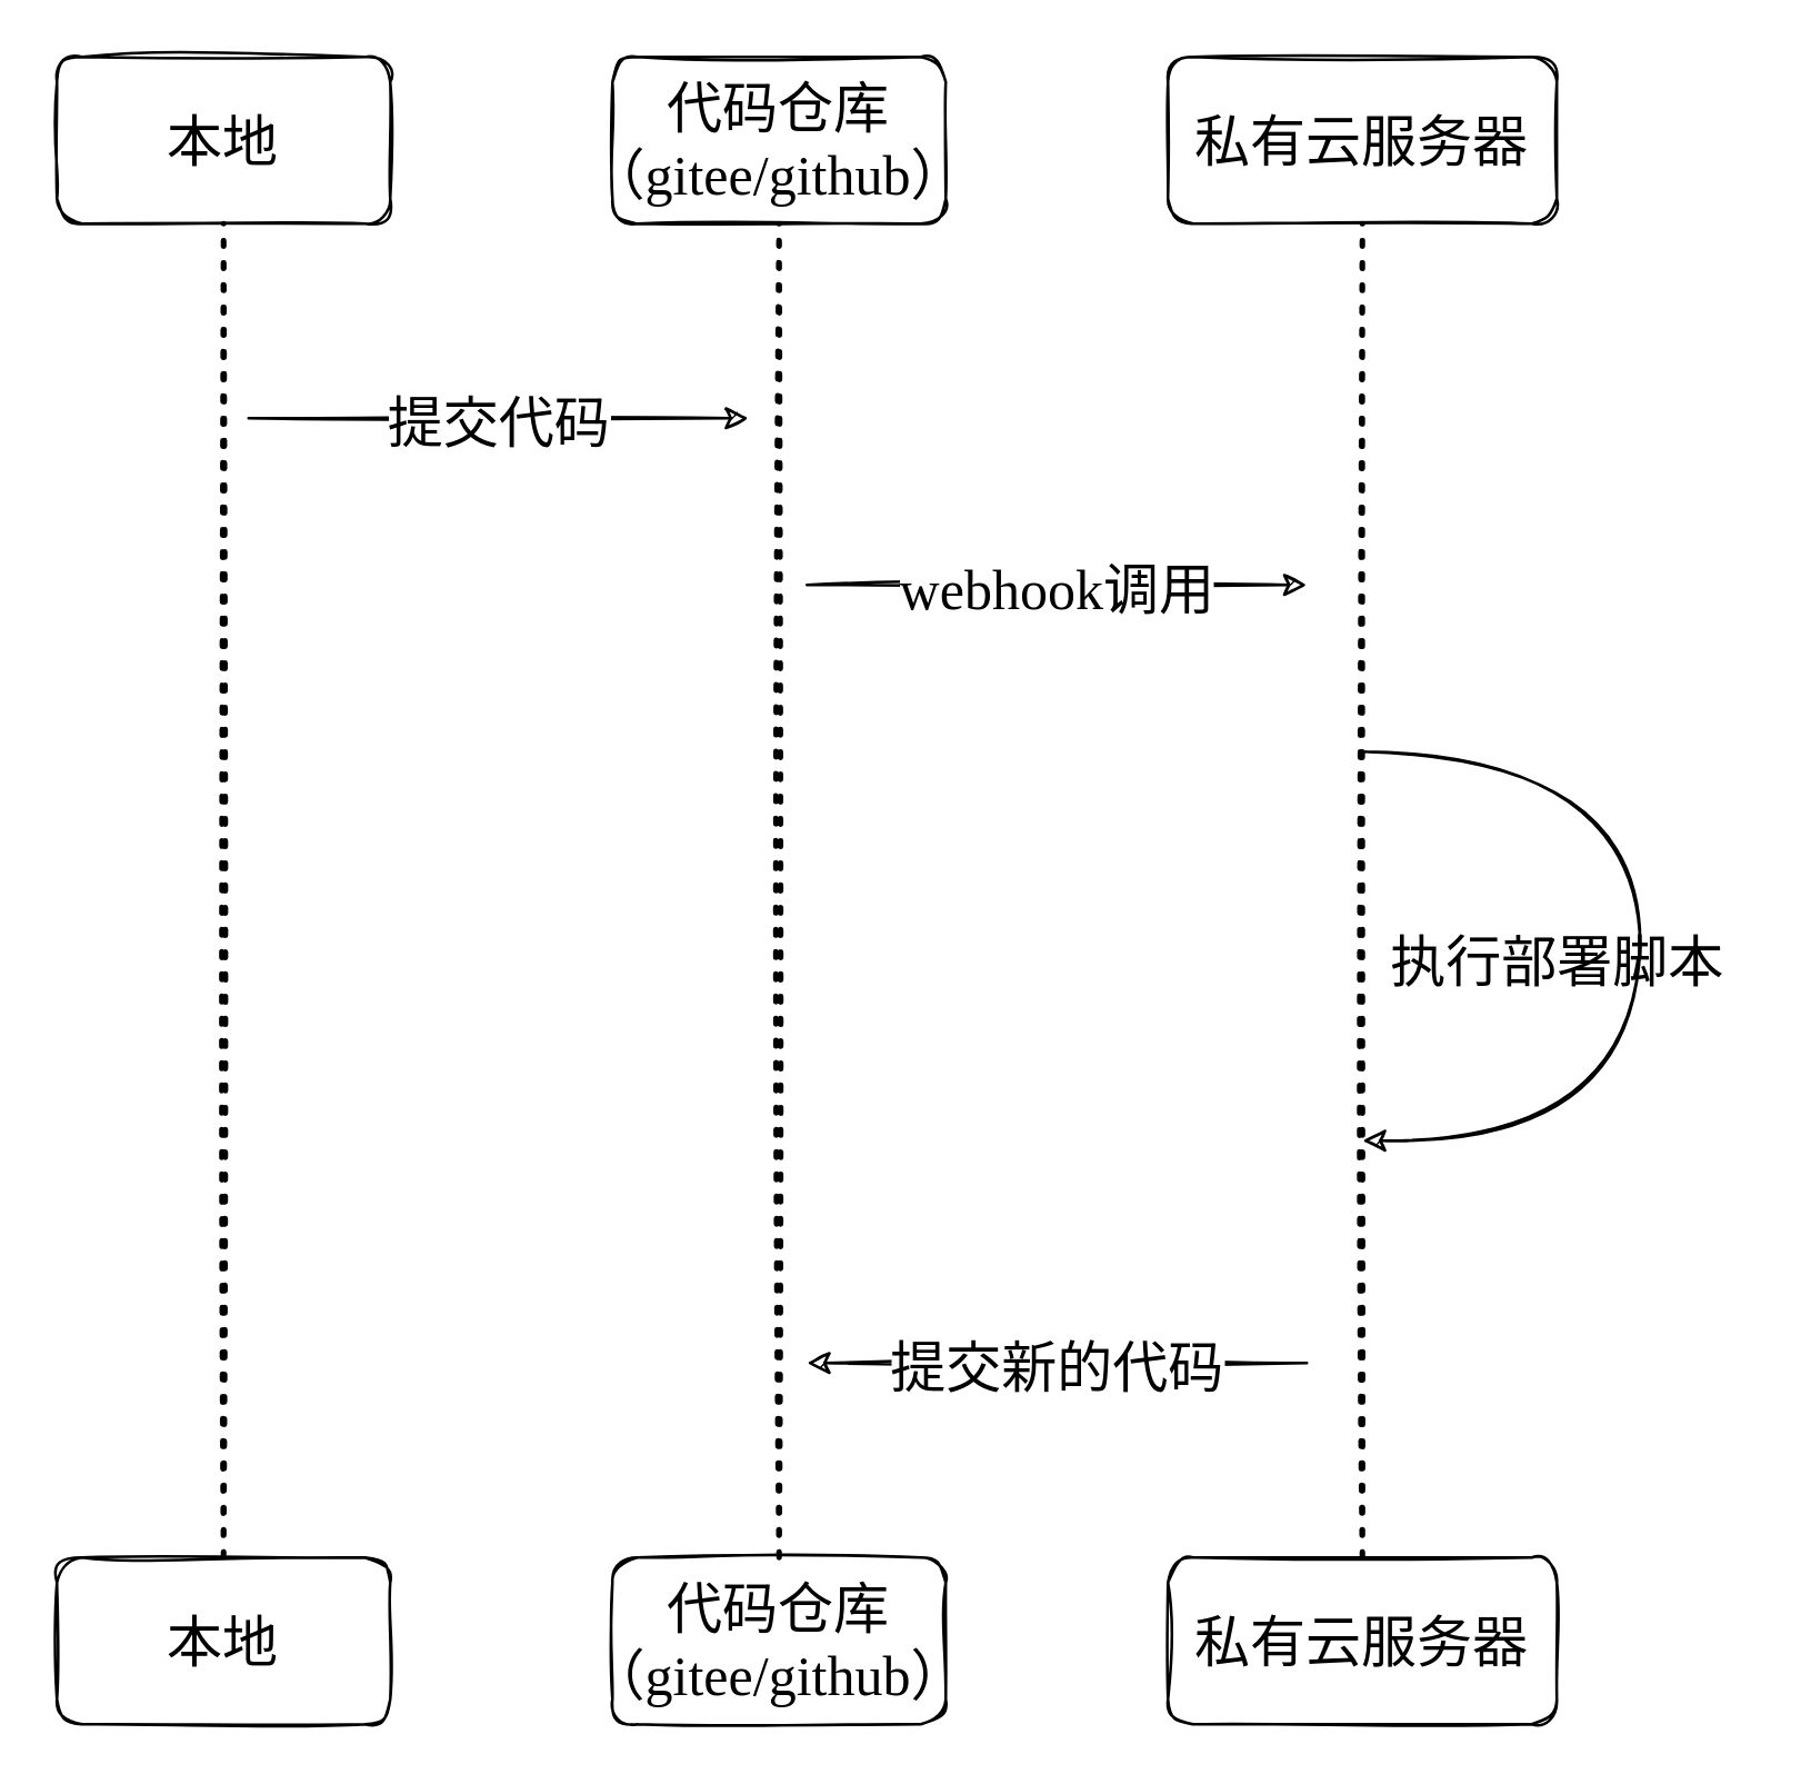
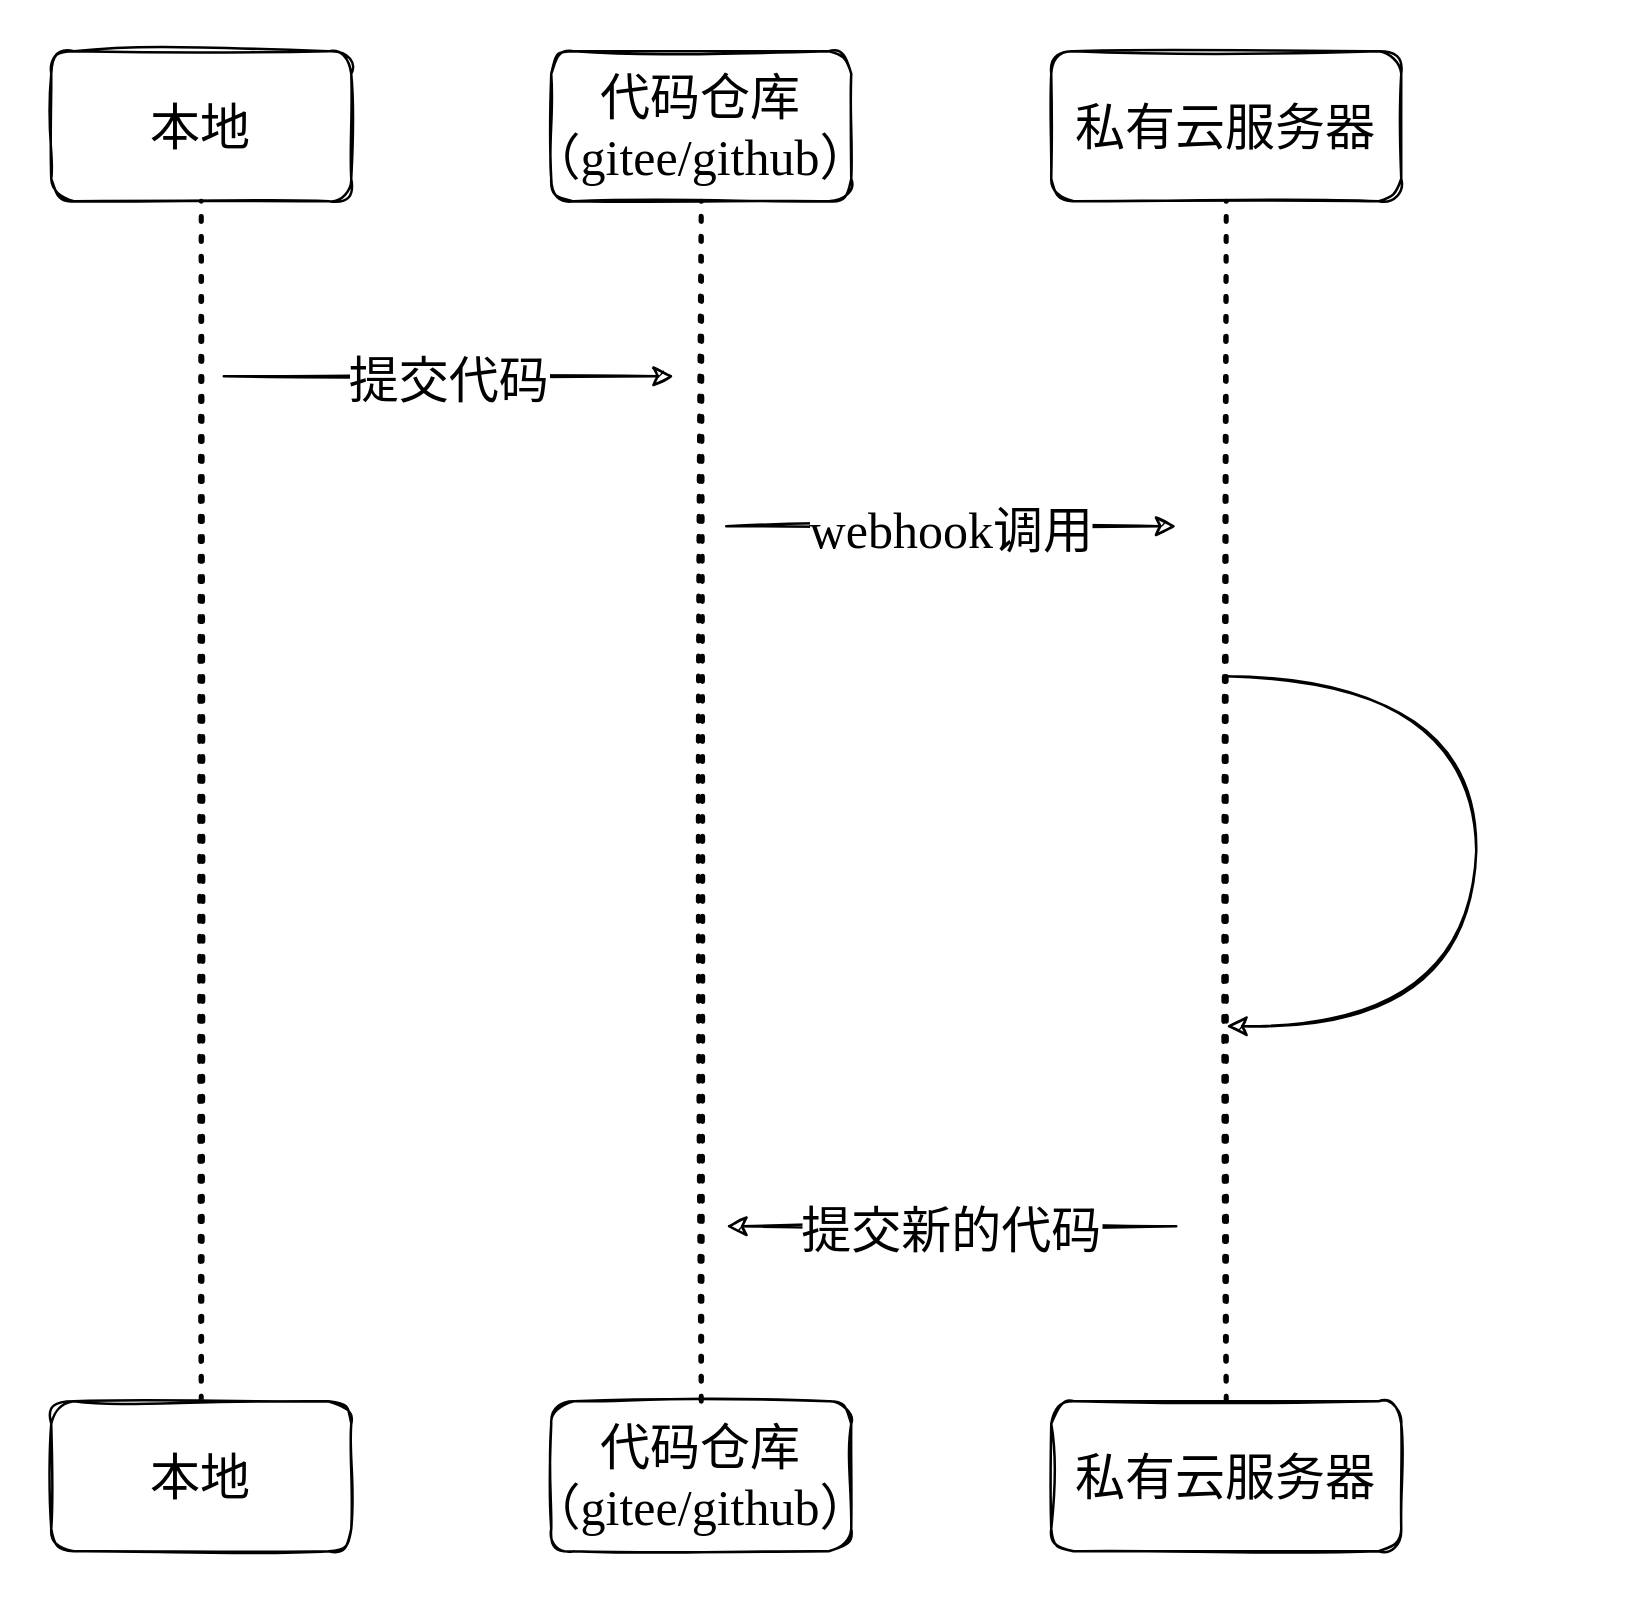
- <mxCell id="18" value="执行部署脚本" style="text;html=1;align=center;verticalAlign=middle;resizable=0;points=[];autosize=1;strokeColor=none;fontSize=20;fontFamily=Ma Shan Zheng;sketch=1;" vertex="1" parent="1"><mxGeometry x="490" y="330" width="140" height="30" as="geometry" /></mxCell>
